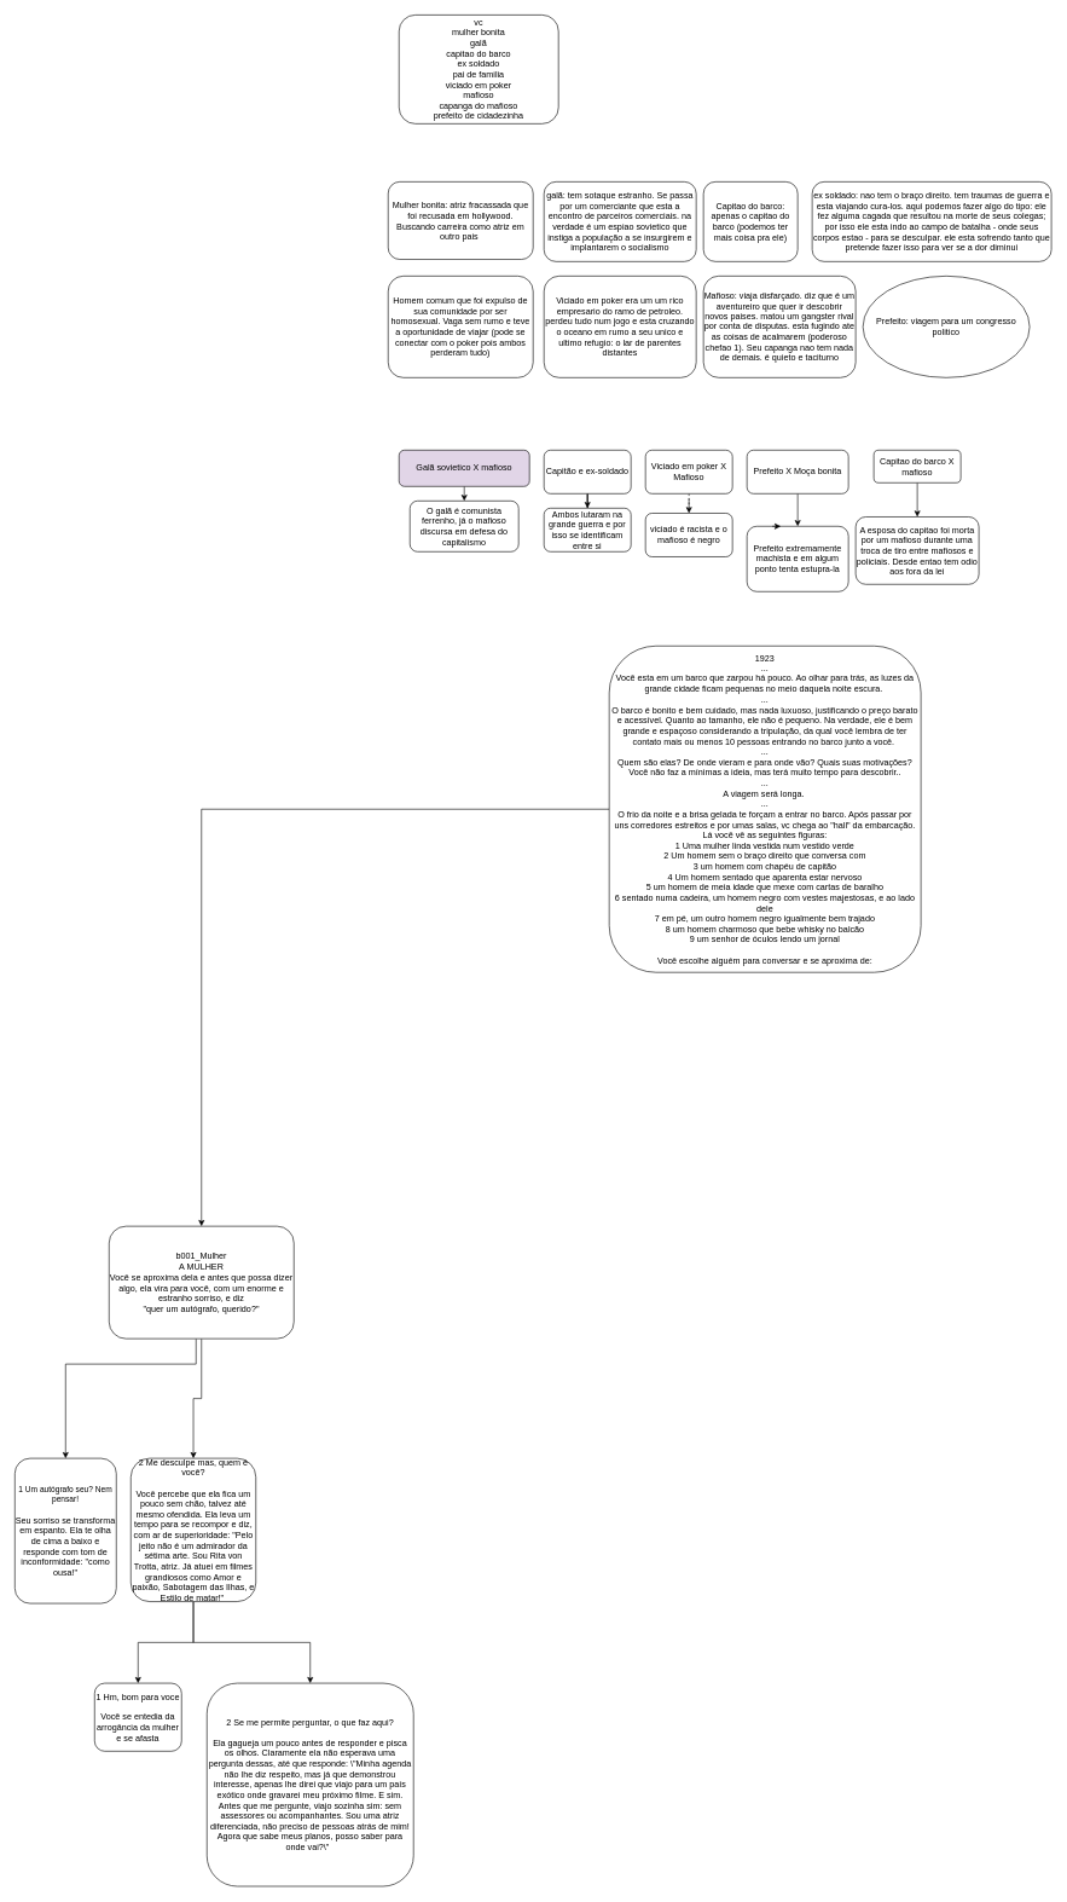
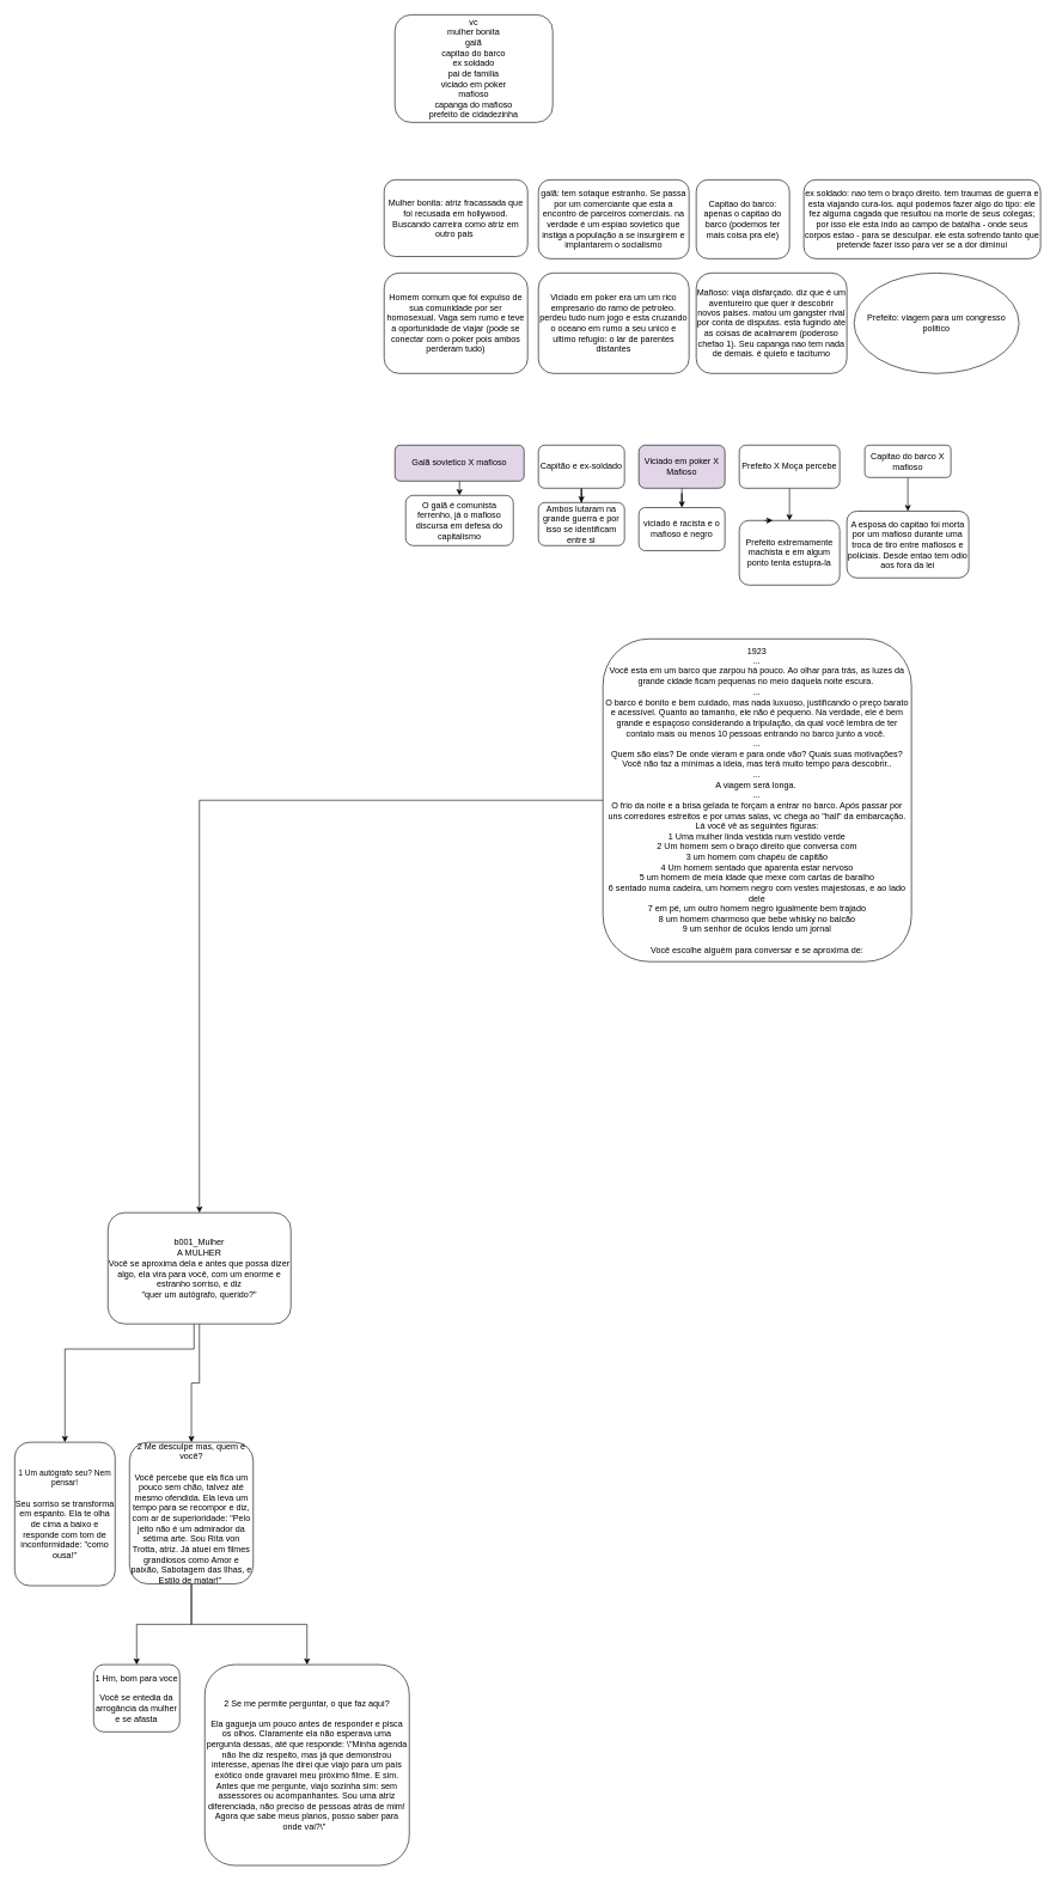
- <mxCell id="18" value="Viciado em poker X Mafioso" style="rounded=1;whiteSpace=wrap;html=1;" vertex="1" parent="1"><mxGeometry x="890" y="620" width="120" height="60" as="geometry" /></mxCell>
+ <mxCell id="18" value="Viciado em poker X Mafioso" style="rounded=1;whiteSpace=wrap;html=1;fillColor=#e1d5e7;" vertex="1" parent="1"><mxGeometry x="890" y="620" width="120" height="60" as="geometry" /></mxCell>
- <mxCell id="21" value="Prefeito X Moça bonita" style="rounded=1;whiteSpace=wrap;html=1;" vertex="1" parent="1"><mxGeometry x="1030" y="620" width="140" height="60" as="geometry" /></mxCell>
+ <mxCell id="21" value="Prefeito X Moça percebe" style="rounded=1;whiteSpace=wrap;html=1;" vertex="1" parent="1"><mxGeometry x="1030" y="620" width="140" height="60" as="geometry" /></mxCell>
- <mxCell id="17" value="" style="edgeStyle=orthogonalEdgeStyle;rounded=0;orthogonalLoop=1;jettySize=auto;html=1;dashed=1;" edge="1" parent="1" source="18" target="19"><mxGeometry relative="1" as="geometry" /></mxCell>
+ <mxCell id="17" value="" style="edgeStyle=orthogonalEdgeStyle;rounded=0;orthogonalLoop=1;jettySize=auto;html=1;" edge="1" parent="1" source="18" target="19"><mxGeometry relative="1" as="geometry" /></mxCell>
